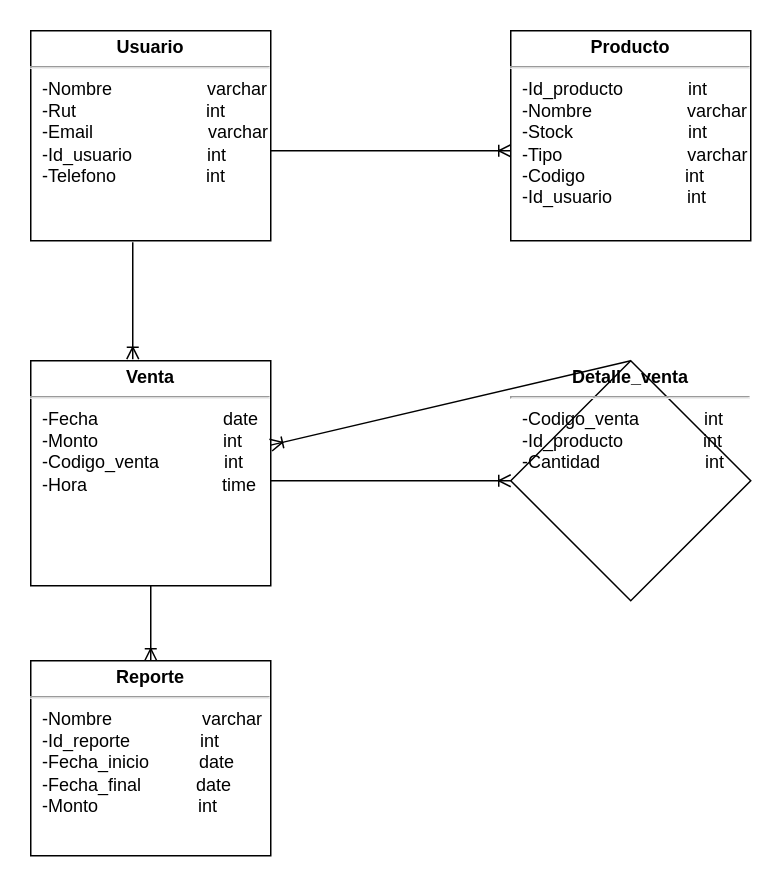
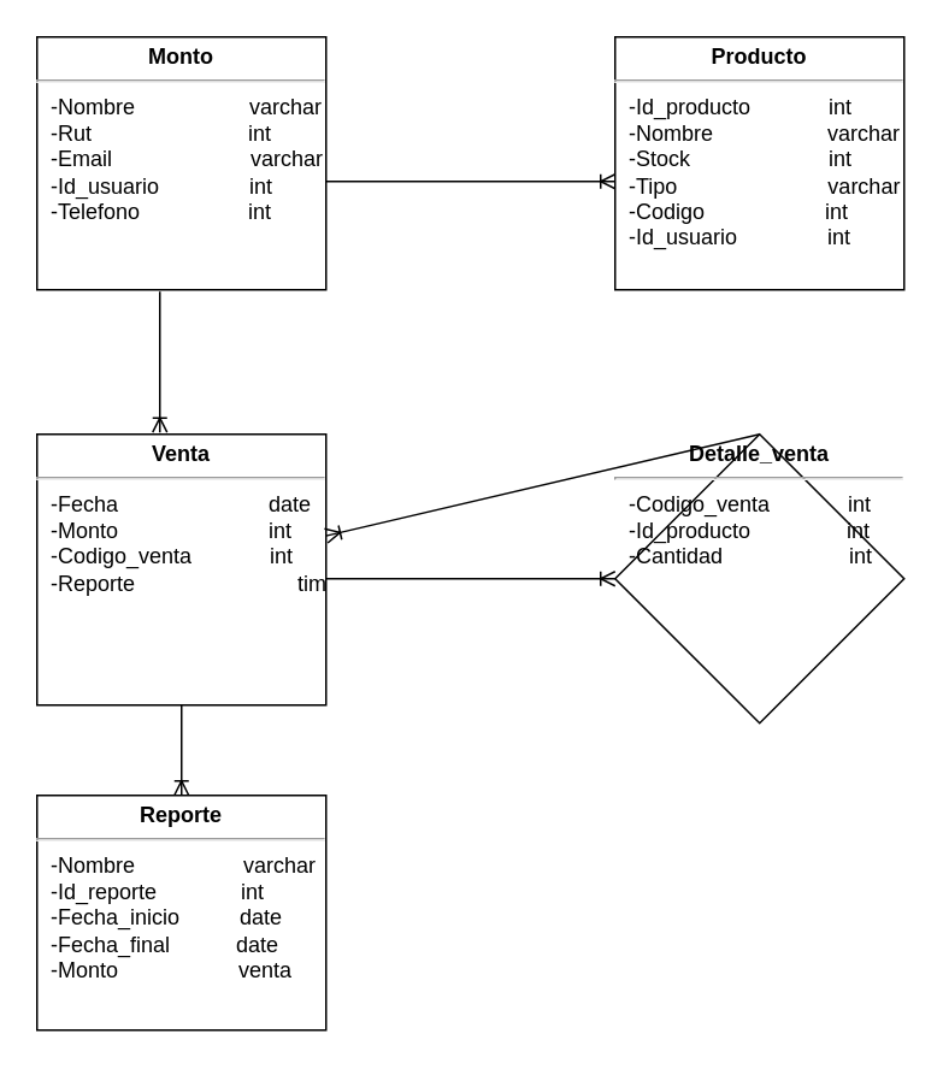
- <mxCell id="2" value="&lt;p style=&quot;margin: 4px 0px 0px ; text-align: center&quot;&gt;&lt;b&gt;Usuario&lt;/b&gt;&lt;/p&gt;&lt;hr&gt;&lt;p style=&quot;margin: 0px ; margin-left: 8px&quot;&gt;-Nombre&amp;nbsp; &amp;nbsp; &amp;nbsp; &amp;nbsp; &amp;nbsp; &amp;nbsp; &amp;nbsp; &amp;nbsp; &amp;nbsp; &amp;nbsp;varchar&lt;/p&gt;&lt;p style=&quot;margin: 0px ; margin-left: 8px&quot;&gt;-Rut&amp;nbsp; &amp;nbsp; &amp;nbsp; &amp;nbsp; &amp;nbsp; &amp;nbsp; &amp;nbsp; &amp;nbsp; &amp;nbsp; &amp;nbsp; &amp;nbsp; &amp;nbsp; &amp;nbsp; int&lt;/p&gt;&lt;p style=&quot;margin: 0px ; margin-left: 8px&quot;&gt;-Email&amp;nbsp; &amp;nbsp; &amp;nbsp; &amp;nbsp; &amp;nbsp; &amp;nbsp; &amp;nbsp; &amp;nbsp; &amp;nbsp; &amp;nbsp; &amp;nbsp; &amp;nbsp;varchar&lt;/p&gt;&lt;p style=&quot;margin: 0px ; margin-left: 8px&quot;&gt;-Id_usuario&amp;nbsp; &amp;nbsp; &amp;nbsp; &amp;nbsp; &amp;nbsp; &amp;nbsp; &amp;nbsp; &amp;nbsp;int&lt;/p&gt;&lt;p style=&quot;margin: 0px ; margin-left: 8px&quot;&gt;-Telefono&amp;nbsp; &amp;nbsp; &amp;nbsp; &amp;nbsp; &amp;nbsp; &amp;nbsp; &amp;nbsp; &amp;nbsp; &amp;nbsp; int&lt;/p&gt;&lt;p style=&quot;margin: 0px ; margin-left: 8px&quot;&gt;&lt;br&gt;&lt;/p&gt;" style="verticalAlign=top;align=left;overflow=fill;fontSize=12;fontFamily=Helvetica;html=1;" parent="1" vertex="1"><mxGeometry x="20" y="20" width="160" height="140" as="geometry" /></mxCell>
+ <mxCell id="2" value="&lt;p style=&quot;margin: 4px 0px 0px ; text-align: center&quot;&gt;&lt;b&gt;Monto&lt;/b&gt;&lt;/p&gt;&lt;hr&gt;&lt;p style=&quot;margin: 0px ; margin-left: 8px&quot;&gt;-Nombre&amp;nbsp; &amp;nbsp; &amp;nbsp; &amp;nbsp; &amp;nbsp; &amp;nbsp; &amp;nbsp; &amp;nbsp; &amp;nbsp; &amp;nbsp;varchar&lt;/p&gt;&lt;p style=&quot;margin: 0px ; margin-left: 8px&quot;&gt;-Rut&amp;nbsp; &amp;nbsp; &amp;nbsp; &amp;nbsp; &amp;nbsp; &amp;nbsp; &amp;nbsp; &amp;nbsp; &amp;nbsp; &amp;nbsp; &amp;nbsp; &amp;nbsp; &amp;nbsp; int&lt;/p&gt;&lt;p style=&quot;margin: 0px ; margin-left: 8px&quot;&gt;-Email&amp;nbsp; &amp;nbsp; &amp;nbsp; &amp;nbsp; &amp;nbsp; &amp;nbsp; &amp;nbsp; &amp;nbsp; &amp;nbsp; &amp;nbsp; &amp;nbsp; &amp;nbsp;varchar&lt;/p&gt;&lt;p style=&quot;margin: 0px ; margin-left: 8px&quot;&gt;-Id_usuario&amp;nbsp; &amp;nbsp; &amp;nbsp; &amp;nbsp; &amp;nbsp; &amp;nbsp; &amp;nbsp; &amp;nbsp;int&lt;/p&gt;&lt;p style=&quot;margin: 0px ; margin-left: 8px&quot;&gt;-Telefono&amp;nbsp; &amp;nbsp; &amp;nbsp; &amp;nbsp; &amp;nbsp; &amp;nbsp; &amp;nbsp; &amp;nbsp; &amp;nbsp; int&lt;/p&gt;&lt;p style=&quot;margin: 0px ; margin-left: 8px&quot;&gt;&lt;br&gt;&lt;/p&gt;" style="verticalAlign=top;align=left;overflow=fill;fontSize=12;fontFamily=Helvetica;html=1;" parent="1" vertex="1"><mxGeometry x="20" y="20" width="160" height="140" as="geometry" /></mxCell>
- <mxCell id="5" value="&lt;p style=&quot;margin: 4px 0px 0px ; text-align: center&quot;&gt;&lt;b&gt;Venta&lt;/b&gt;&lt;/p&gt;&lt;hr&gt;&lt;p style=&quot;margin: 0px ; margin-left: 8px&quot;&gt;-Fecha&amp;nbsp; &amp;nbsp; &amp;nbsp; &amp;nbsp; &amp;nbsp; &amp;nbsp; &amp;nbsp; &amp;nbsp; &amp;nbsp; &amp;nbsp; &amp;nbsp; &amp;nbsp; &amp;nbsp;date&lt;br&gt;-Monto&amp;nbsp; &amp;nbsp; &amp;nbsp; &amp;nbsp; &amp;nbsp; &amp;nbsp; &amp;nbsp; &amp;nbsp; &amp;nbsp; &amp;nbsp; &amp;nbsp; &amp;nbsp; &amp;nbsp;int&lt;br&gt;-Codigo_venta&amp;nbsp; &amp;nbsp; &amp;nbsp; &amp;nbsp; &amp;nbsp; &amp;nbsp; &amp;nbsp;int&lt;/p&gt;&lt;p style=&quot;margin: 0px ; margin-left: 8px&quot;&gt;-Hora&amp;nbsp; &amp;nbsp; &amp;nbsp; &amp;nbsp; &amp;nbsp; &amp;nbsp; &amp;nbsp; &amp;nbsp; &amp;nbsp; &amp;nbsp; &amp;nbsp; &amp;nbsp; &amp;nbsp; &amp;nbsp;time&lt;/p&gt;" style="verticalAlign=top;align=left;overflow=fill;fontSize=12;fontFamily=Helvetica;html=1;" parent="1" vertex="1"><mxGeometry x="20" y="240" width="160" height="150" as="geometry" /></mxCell>
+ <mxCell id="5" value="&lt;p style=&quot;margin: 4px 0px 0px ; text-align: center&quot;&gt;&lt;b&gt;Venta&lt;/b&gt;&lt;/p&gt;&lt;hr&gt;&lt;p style=&quot;margin: 0px ; margin-left: 8px&quot;&gt;-Fecha&amp;nbsp; &amp;nbsp; &amp;nbsp; &amp;nbsp; &amp;nbsp; &amp;nbsp; &amp;nbsp; &amp;nbsp; &amp;nbsp; &amp;nbsp; &amp;nbsp; &amp;nbsp; &amp;nbsp;date&lt;br&gt;-Monto&amp;nbsp; &amp;nbsp; &amp;nbsp; &amp;nbsp; &amp;nbsp; &amp;nbsp; &amp;nbsp; &amp;nbsp; &amp;nbsp; &amp;nbsp; &amp;nbsp; &amp;nbsp; &amp;nbsp;int&lt;br&gt;-Codigo_venta&amp;nbsp; &amp;nbsp; &amp;nbsp; &amp;nbsp; &amp;nbsp; &amp;nbsp; &amp;nbsp;int&lt;/p&gt;&lt;p style=&quot;margin: 0px ; margin-left: 8px&quot;&gt;-Reporte&amp;nbsp; &amp;nbsp; &amp;nbsp; &amp;nbsp; &amp;nbsp; &amp;nbsp; &amp;nbsp; &amp;nbsp; &amp;nbsp; &amp;nbsp; &amp;nbsp; &amp;nbsp; &amp;nbsp; &amp;nbsp;time&lt;/p&gt;" style="verticalAlign=top;align=left;overflow=fill;fontSize=12;fontFamily=Helvetica;html=1;" parent="1" vertex="1"><mxGeometry x="20" y="240" width="160" height="150" as="geometry" /></mxCell>
- <mxCell id="11" value="&lt;p style=&quot;margin: 4px 0px 0px ; text-align: center&quot;&gt;&lt;b&gt;Reporte&lt;/b&gt;&lt;/p&gt;&lt;hr&gt;&lt;p style=&quot;margin: 0px ; margin-left: 8px&quot;&gt;-Nombre&amp;nbsp; &amp;nbsp; &amp;nbsp; &amp;nbsp; &amp;nbsp; &amp;nbsp; &amp;nbsp; &amp;nbsp; &amp;nbsp; varchar&lt;/p&gt;&lt;p style=&quot;margin: 0px ; margin-left: 8px&quot;&gt;-Id_reporte&amp;nbsp; &amp;nbsp; &amp;nbsp; &amp;nbsp; &amp;nbsp; &amp;nbsp; &amp;nbsp; int&lt;/p&gt;&lt;p style=&quot;margin: 0px ; margin-left: 8px&quot;&gt;-Fecha_inicio&amp;nbsp; &amp;nbsp; &amp;nbsp; &amp;nbsp; &amp;nbsp; date&lt;/p&gt;&lt;p style=&quot;margin: 0px ; margin-left: 8px&quot;&gt;-Fecha_final&amp;nbsp; &amp;nbsp; &amp;nbsp; &amp;nbsp; &amp;nbsp; &amp;nbsp;date&lt;/p&gt;&lt;p style=&quot;margin: 0px ; margin-left: 8px&quot;&gt;-Monto&amp;nbsp; &amp;nbsp; &amp;nbsp; &amp;nbsp; &amp;nbsp; &amp;nbsp; &amp;nbsp; &amp;nbsp; &amp;nbsp; &amp;nbsp; int&lt;/p&gt;" style="verticalAlign=top;align=left;overflow=fill;fontSize=12;fontFamily=Helvetica;html=1;" parent="1" vertex="1"><mxGeometry x="20" y="440" width="160" height="130" as="geometry" /></mxCell>
+ <mxCell id="11" value="&lt;p style=&quot;margin: 4px 0px 0px ; text-align: center&quot;&gt;&lt;b&gt;Reporte&lt;/b&gt;&lt;/p&gt;&lt;hr&gt;&lt;p style=&quot;margin: 0px ; margin-left: 8px&quot;&gt;-Nombre&amp;nbsp; &amp;nbsp; &amp;nbsp; &amp;nbsp; &amp;nbsp; &amp;nbsp; &amp;nbsp; &amp;nbsp; &amp;nbsp; varchar&lt;/p&gt;&lt;p style=&quot;margin: 0px ; margin-left: 8px&quot;&gt;-Id_reporte&amp;nbsp; &amp;nbsp; &amp;nbsp; &amp;nbsp; &amp;nbsp; &amp;nbsp; &amp;nbsp; int&lt;/p&gt;&lt;p style=&quot;margin: 0px ; margin-left: 8px&quot;&gt;-Fecha_inicio&amp;nbsp; &amp;nbsp; &amp;nbsp; &amp;nbsp; &amp;nbsp; date&lt;/p&gt;&lt;p style=&quot;margin: 0px ; margin-left: 8px&quot;&gt;-Fecha_final&amp;nbsp; &amp;nbsp; &amp;nbsp; &amp;nbsp; &amp;nbsp; &amp;nbsp;date&lt;/p&gt;&lt;p style=&quot;margin: 0px ; margin-left: 8px&quot;&gt;-Monto&amp;nbsp; &amp;nbsp; &amp;nbsp; &amp;nbsp; &amp;nbsp; &amp;nbsp; &amp;nbsp; &amp;nbsp; &amp;nbsp; &amp;nbsp; venta&lt;/p&gt;" style="verticalAlign=top;align=left;overflow=fill;fontSize=12;fontFamily=Helvetica;html=1;" parent="1" vertex="1"><mxGeometry x="20" y="440" width="160" height="130" as="geometry" /></mxCell>
